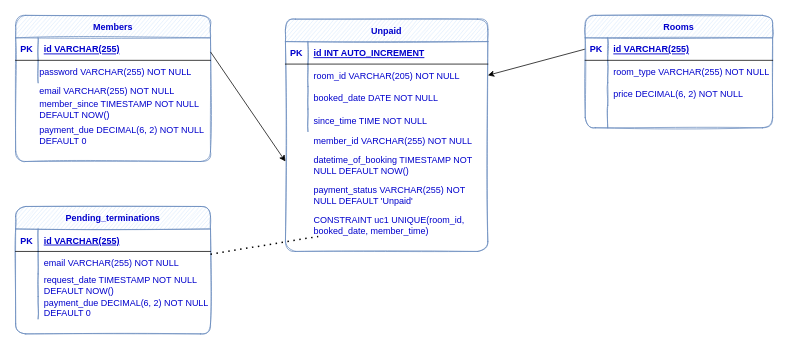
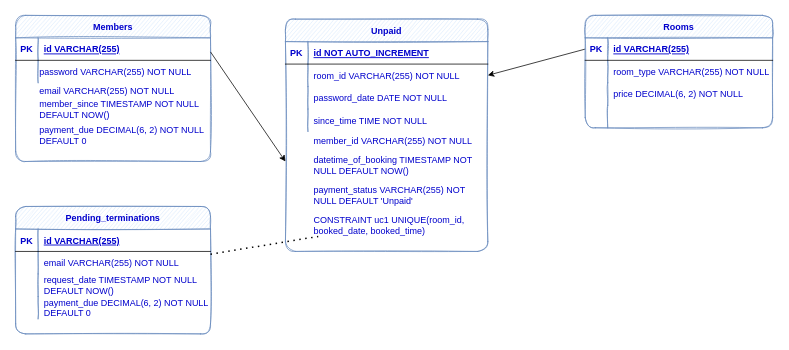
- <mxCell id="43" value="id INT AUTO_INCREMENT" style="shape=partialRectangle;connectable=0;fillColor=none;top=0;left=0;bottom=0;right=0;align=left;spacingLeft=6;fontStyle=5;overflow=hidden;fontColor=#0000CC;" vertex="1" parent="41"><mxGeometry x="30" width="240" height="30" as="geometry" /></mxCell>
+ <mxCell id="43" value="id NOT AUTO_INCREMENT" style="shape=partialRectangle;connectable=0;fillColor=none;top=0;left=0;bottom=0;right=0;align=left;spacingLeft=6;fontStyle=5;overflow=hidden;fontColor=#0000CC;" vertex="1" parent="41"><mxGeometry x="30" width="240" height="30" as="geometry" /></mxCell>
- <mxCell id="46" value="room_id VARCHAR(205) NOT NULL" style="shape=partialRectangle;connectable=0;fillColor=none;top=0;left=0;bottom=0;right=0;align=left;spacingLeft=6;overflow=hidden;fontColor=#0000CC;" vertex="1" parent="44"><mxGeometry x="30" width="240" height="30" as="geometry" /></mxCell>
+ <mxCell id="46" value="room_id VARCHAR(255) NOT NULL" style="shape=partialRectangle;connectable=0;fillColor=none;top=0;left=0;bottom=0;right=0;align=left;spacingLeft=6;overflow=hidden;fontColor=#0000CC;" vertex="1" parent="44"><mxGeometry x="30" width="240" height="30" as="geometry" /></mxCell>
- <mxCell id="49" value="booked_date DATE NOT NULL" style="shape=partialRectangle;connectable=0;fillColor=none;top=0;left=0;bottom=0;right=0;align=left;spacingLeft=6;overflow=hidden;fontColor=#0000CC;" vertex="1" parent="47"><mxGeometry x="30" width="240" height="30" as="geometry" /></mxCell>
+ <mxCell id="49" value="password_date DATE NOT NULL" style="shape=partialRectangle;connectable=0;fillColor=none;top=0;left=0;bottom=0;right=0;align=left;spacingLeft=6;overflow=hidden;fontColor=#0000CC;" vertex="1" parent="47"><mxGeometry x="30" width="240" height="30" as="geometry" /></mxCell>
- <mxCell id="54" value="CONSTRAINT uc1 UNIQUE(room_id,&#10;booked_date, member_time)" style="shape=partialRectangle;connectable=0;fillColor=none;top=0;left=0;bottom=0;right=0;align=left;spacingLeft=6;overflow=hidden;fontColor=#0000CC;" vertex="1" parent="1"><mxGeometry x="410" y="285" width="210" height="30" as="geometry" /></mxCell>
+ <mxCell id="54" value="CONSTRAINT uc1 UNIQUE(room_id,&#10;booked_date, booked_time)" style="shape=partialRectangle;connectable=0;fillColor=none;top=0;left=0;bottom=0;right=0;align=left;spacingLeft=6;overflow=hidden;fontColor=#0000CC;" vertex="1" parent="1"><mxGeometry x="410" y="285" width="210" height="30" as="geometry" /></mxCell>
